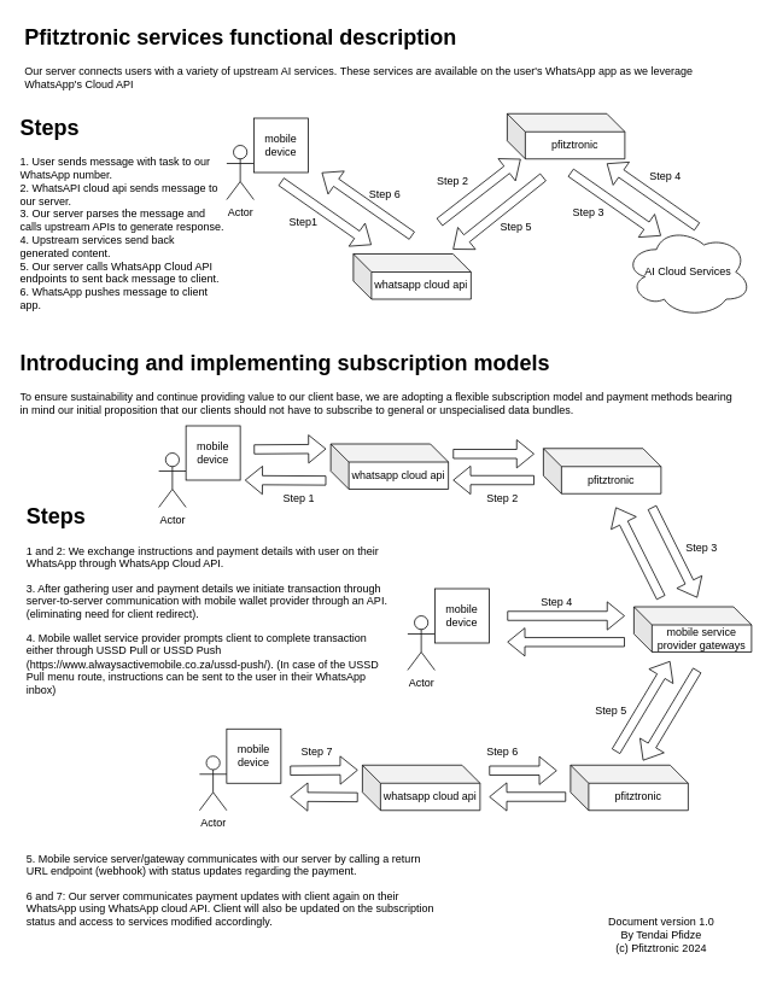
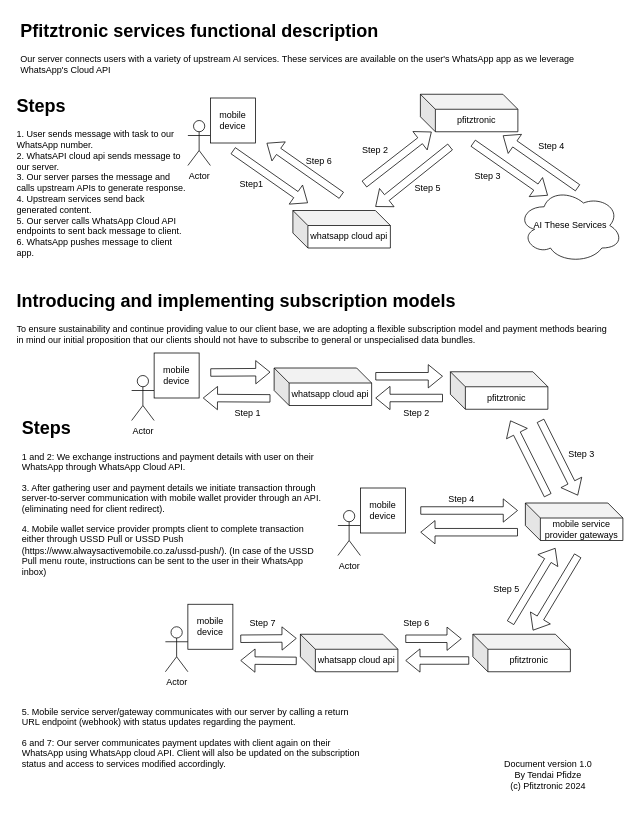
- <mxCell id="6" value="AI Cloud Services" style="ellipse;shape=cloud;whiteSpace=wrap;html=1;" vertex="1" parent="1"><mxGeometry x="690" y="250" width="140" height="100" as="geometry" /></mxCell>
+ <mxCell id="6" value="AI These Services" style="ellipse;shape=cloud;whiteSpace=wrap;html=1;" vertex="1" parent="1"><mxGeometry x="690" y="250" width="140" height="100" as="geometry" /></mxCell>
